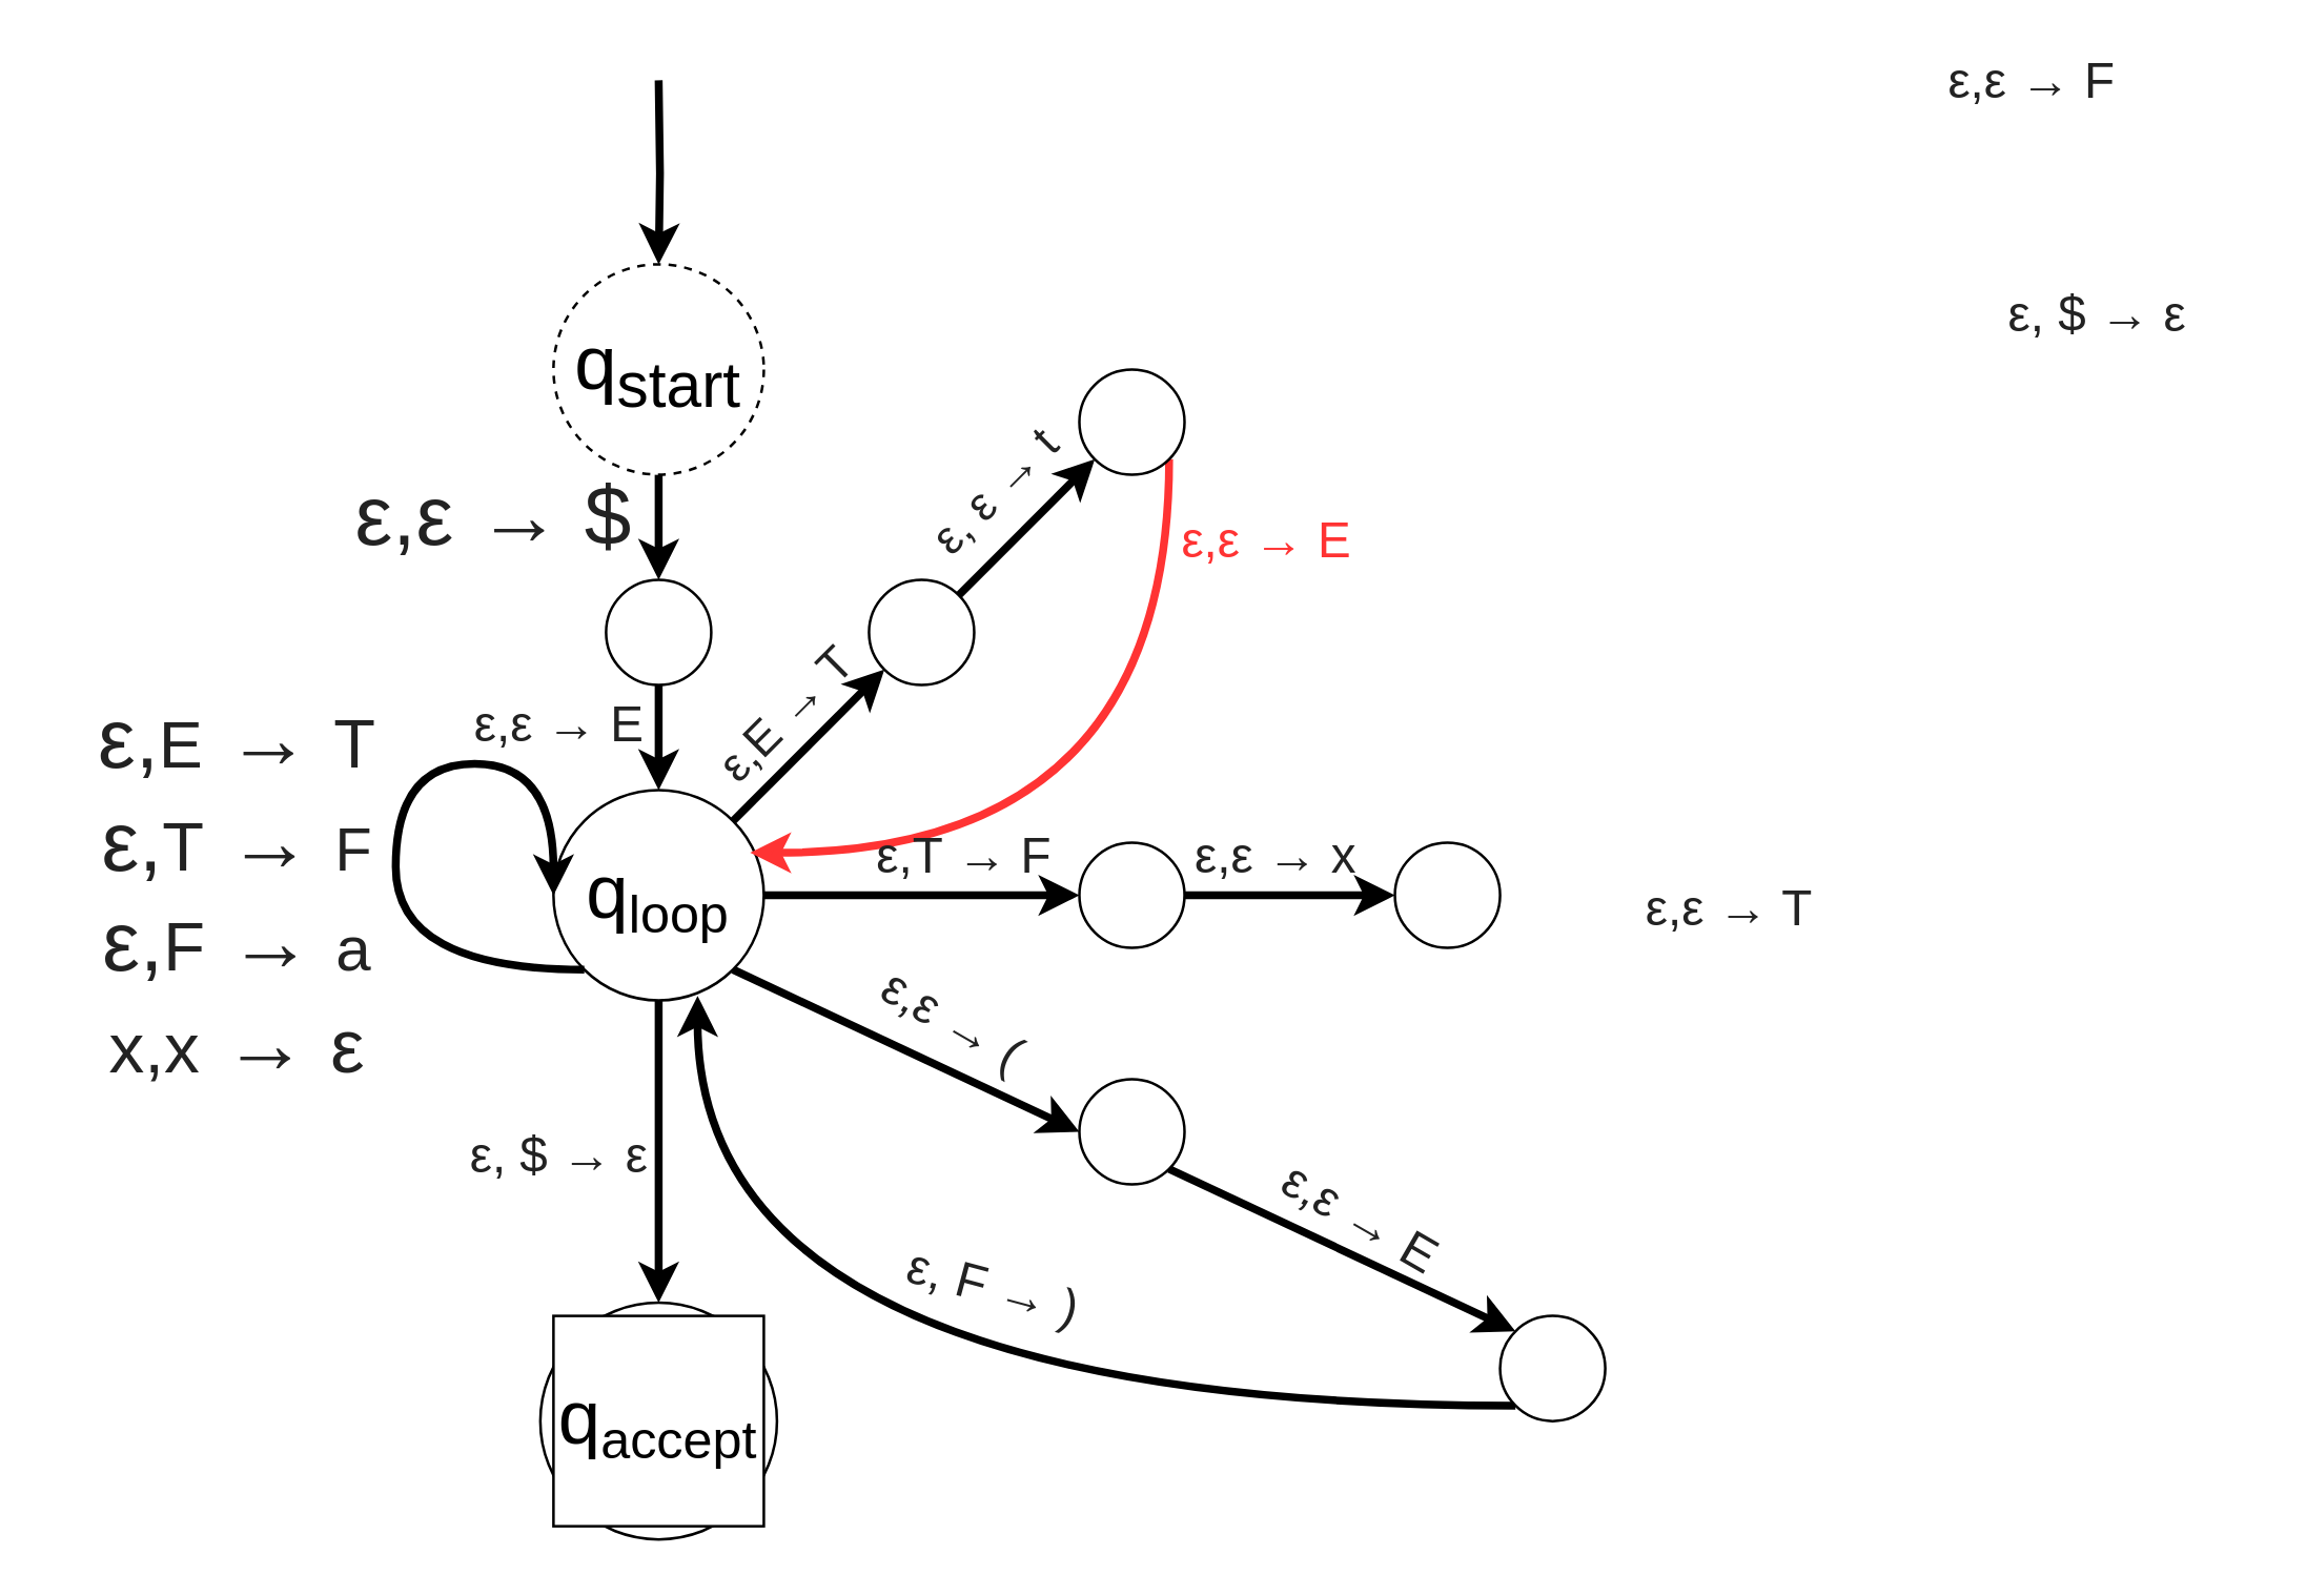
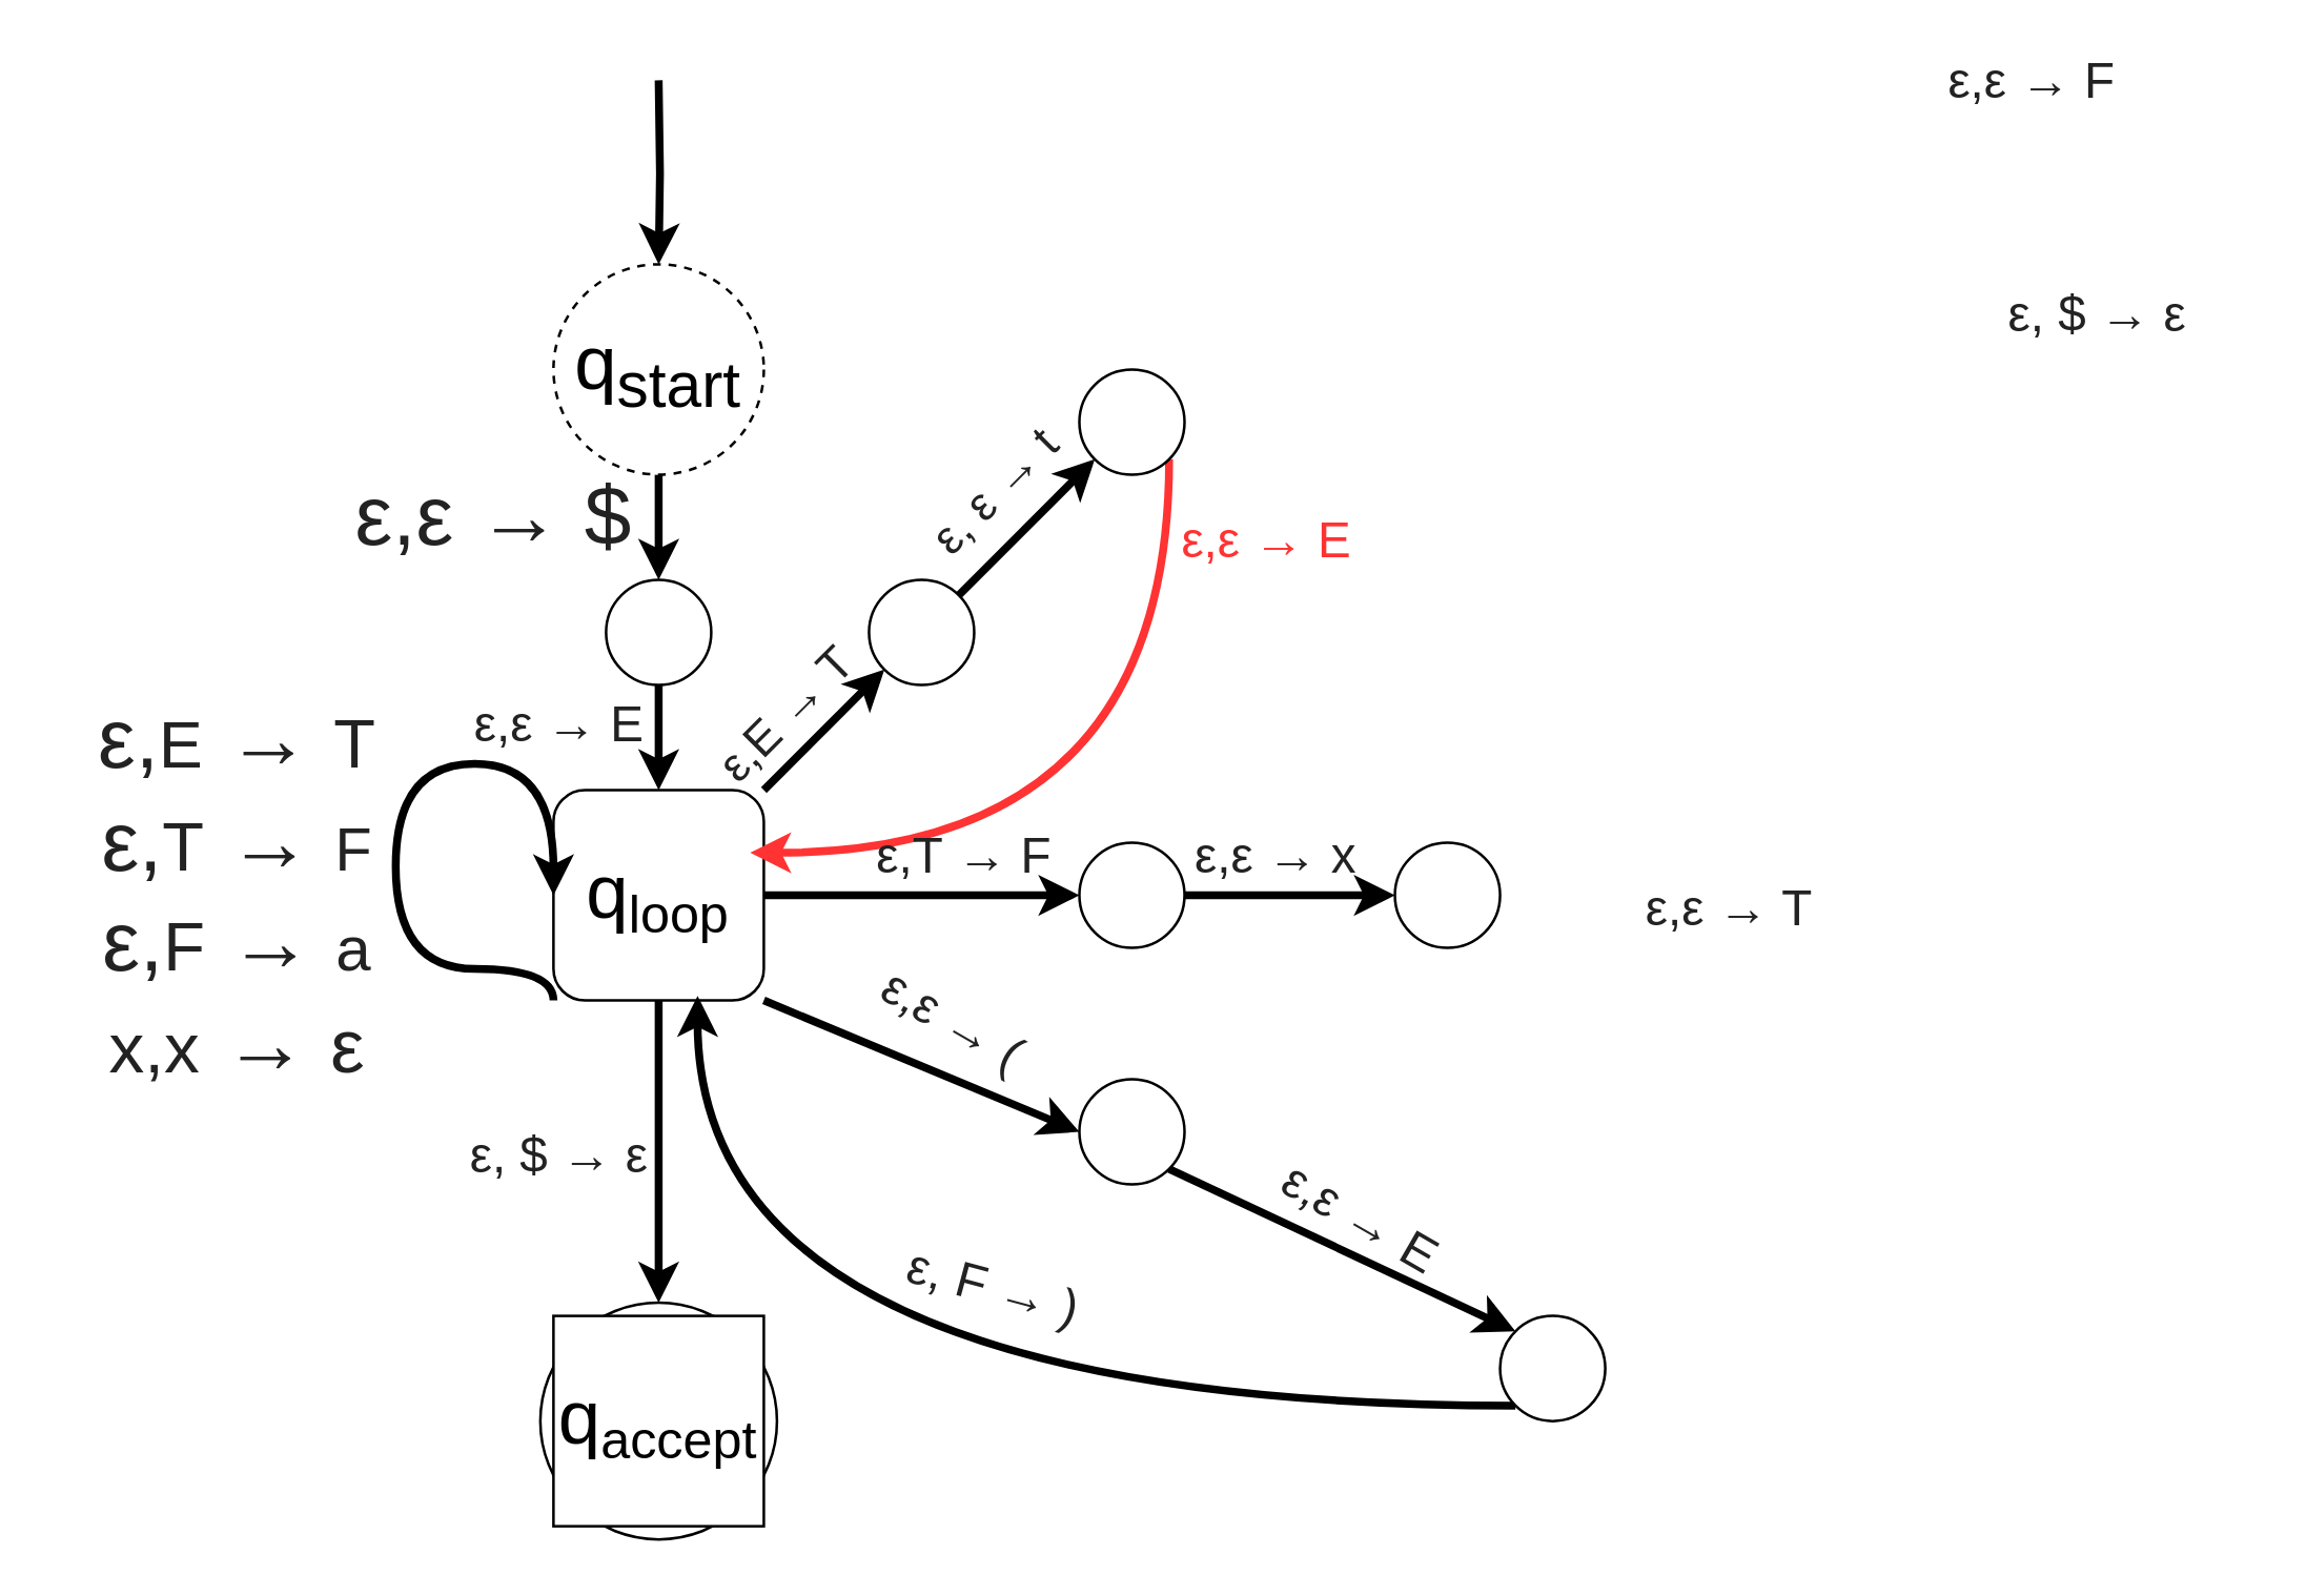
- <mxCell id="8" value="&lt;font style=&quot;font-size: 29px&quot;&gt;q&lt;/font&gt;&lt;font style=&quot;font-size: 24.167px&quot;&gt;&lt;sub&gt;loop&lt;/sub&gt;&lt;/font&gt;" style="ellipse;whiteSpace=wrap;html=1;aspect=fixed;" vertex="1" parent="1"><mxGeometry x="210" y="300" width="80" height="80" as="geometry" /></mxCell>
+ <mxCell id="8" value="&lt;font style=&quot;font-size: 29px&quot;&gt;q&lt;/font&gt;&lt;font style=&quot;font-size: 24.167px&quot;&gt;&lt;sub&gt;loop&lt;/sub&gt;&lt;/font&gt;" style="whiteSpace=wrap;html=1;aspect=fixed;rounded=1;" vertex="1" parent="1"><mxGeometry x="210" y="300" width="80" height="80" as="geometry" /></mxCell>
